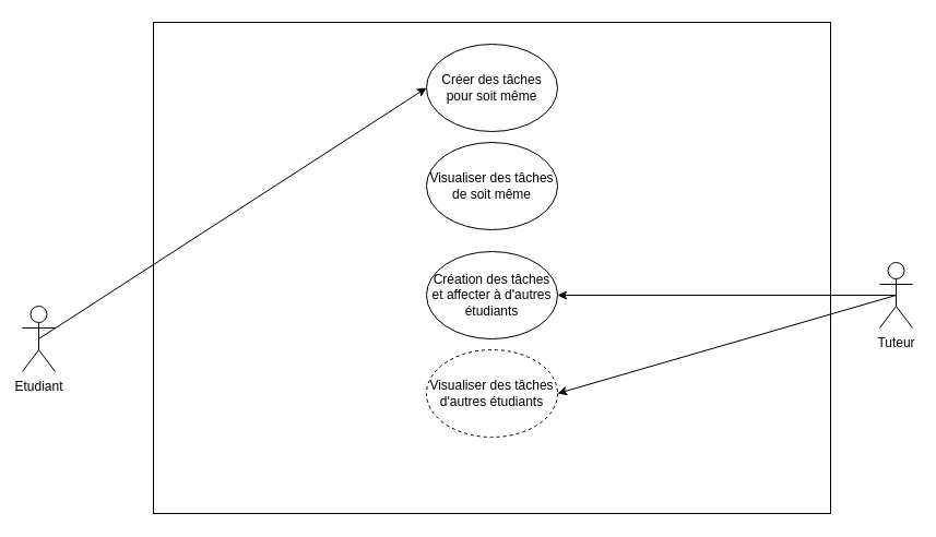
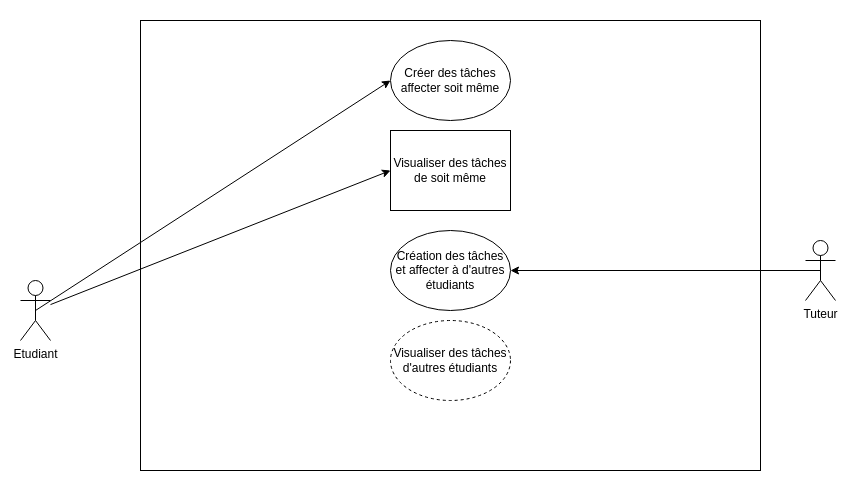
- <mxCell id="8" value="Créer des tâches pour soit même" style="ellipse;whiteSpace=wrap;html=1;" parent="1" vertex="1"><mxGeometry x="390" y="40" width="120" height="80" as="geometry" /></mxCell>
+ <mxCell id="8" value="Créer des tâches affecter soit même" style="ellipse;whiteSpace=wrap;html=1;" parent="1" vertex="1"><mxGeometry x="390" y="40" width="120" height="80" as="geometry" /></mxCell>
- <mxCell id="5" value="Visualiser des tâches de soit même" style="ellipse;whiteSpace=wrap;html=1;" parent="1" vertex="1"><mxGeometry x="390" y="130" width="120" height="80" as="geometry" /></mxCell>
+ <mxCell id="5" value="Visualiser des tâches de soit même" style="whiteSpace=wrap;html=1;rounded=0;" parent="1" vertex="1"><mxGeometry x="390" y="130" width="120" height="80" as="geometry" /></mxCell>
+ <mxCell id="10" value="" style="endArrow=classic;html=1;entryX=0;entryY=0.5;entryDx=0;entryDy=0;" parent="1" source="2" target="5" edge="1"><mxGeometry width="50" height="50" relative="1" as="geometry"><mxPoint x="370" y="230" as="sourcePoint" /><mxPoint x="420" y="180" as="targetPoint" /></mxGeometry></mxCell>
- <mxCell id="12" value="" style="endArrow=classic;html=1;exitX=0.5;exitY=0.5;exitDx=0;exitDy=0;exitPerimeter=0;entryX=1;entryY=0.5;entryDx=0;entryDy=0;" parent="1" source="4" target="7" edge="1"><mxGeometry width="50" height="50" relative="1" as="geometry"><mxPoint x="370" y="230" as="sourcePoint" /><mxPoint x="420" y="180" as="targetPoint" /></mxGeometry></mxCell>
